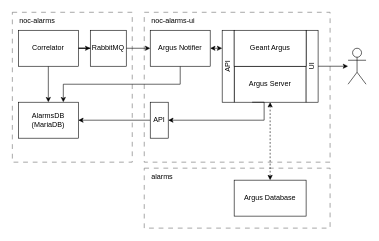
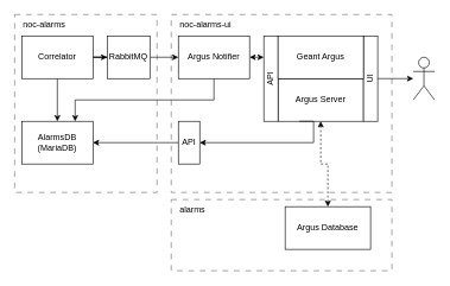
- <mxCell id="10" value="Argus Database" style="rounded=0;whiteSpace=wrap;html=1;" parent="1" vertex="1"><mxGeometry x="390" y="300" width="120" height="60" as="geometry" /></mxCell>
+ <mxCell id="10" value="Argus Database" style="rounded=0;whiteSpace=wrap;html=1;" parent="1" vertex="1"><mxGeometry x="400" y="290" width="120" height="60" as="geometry" /></mxCell>
